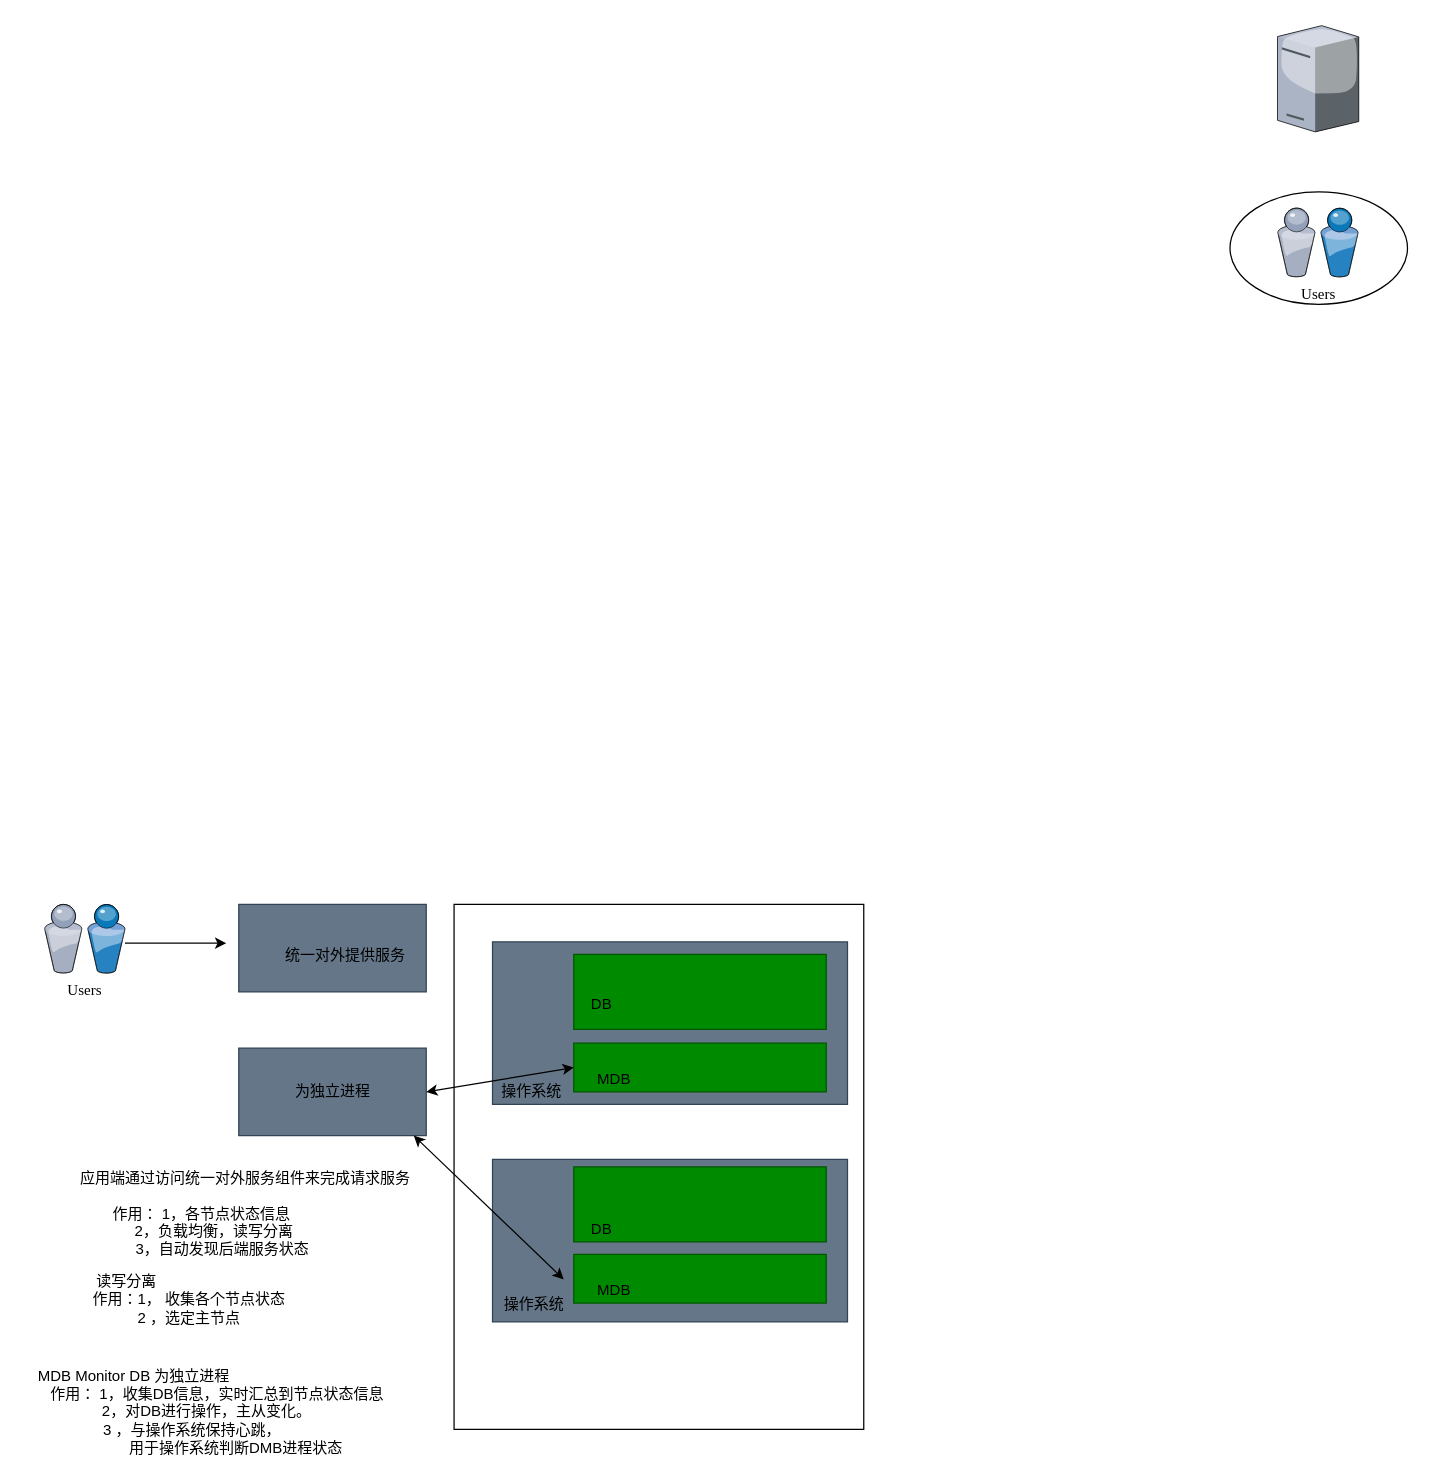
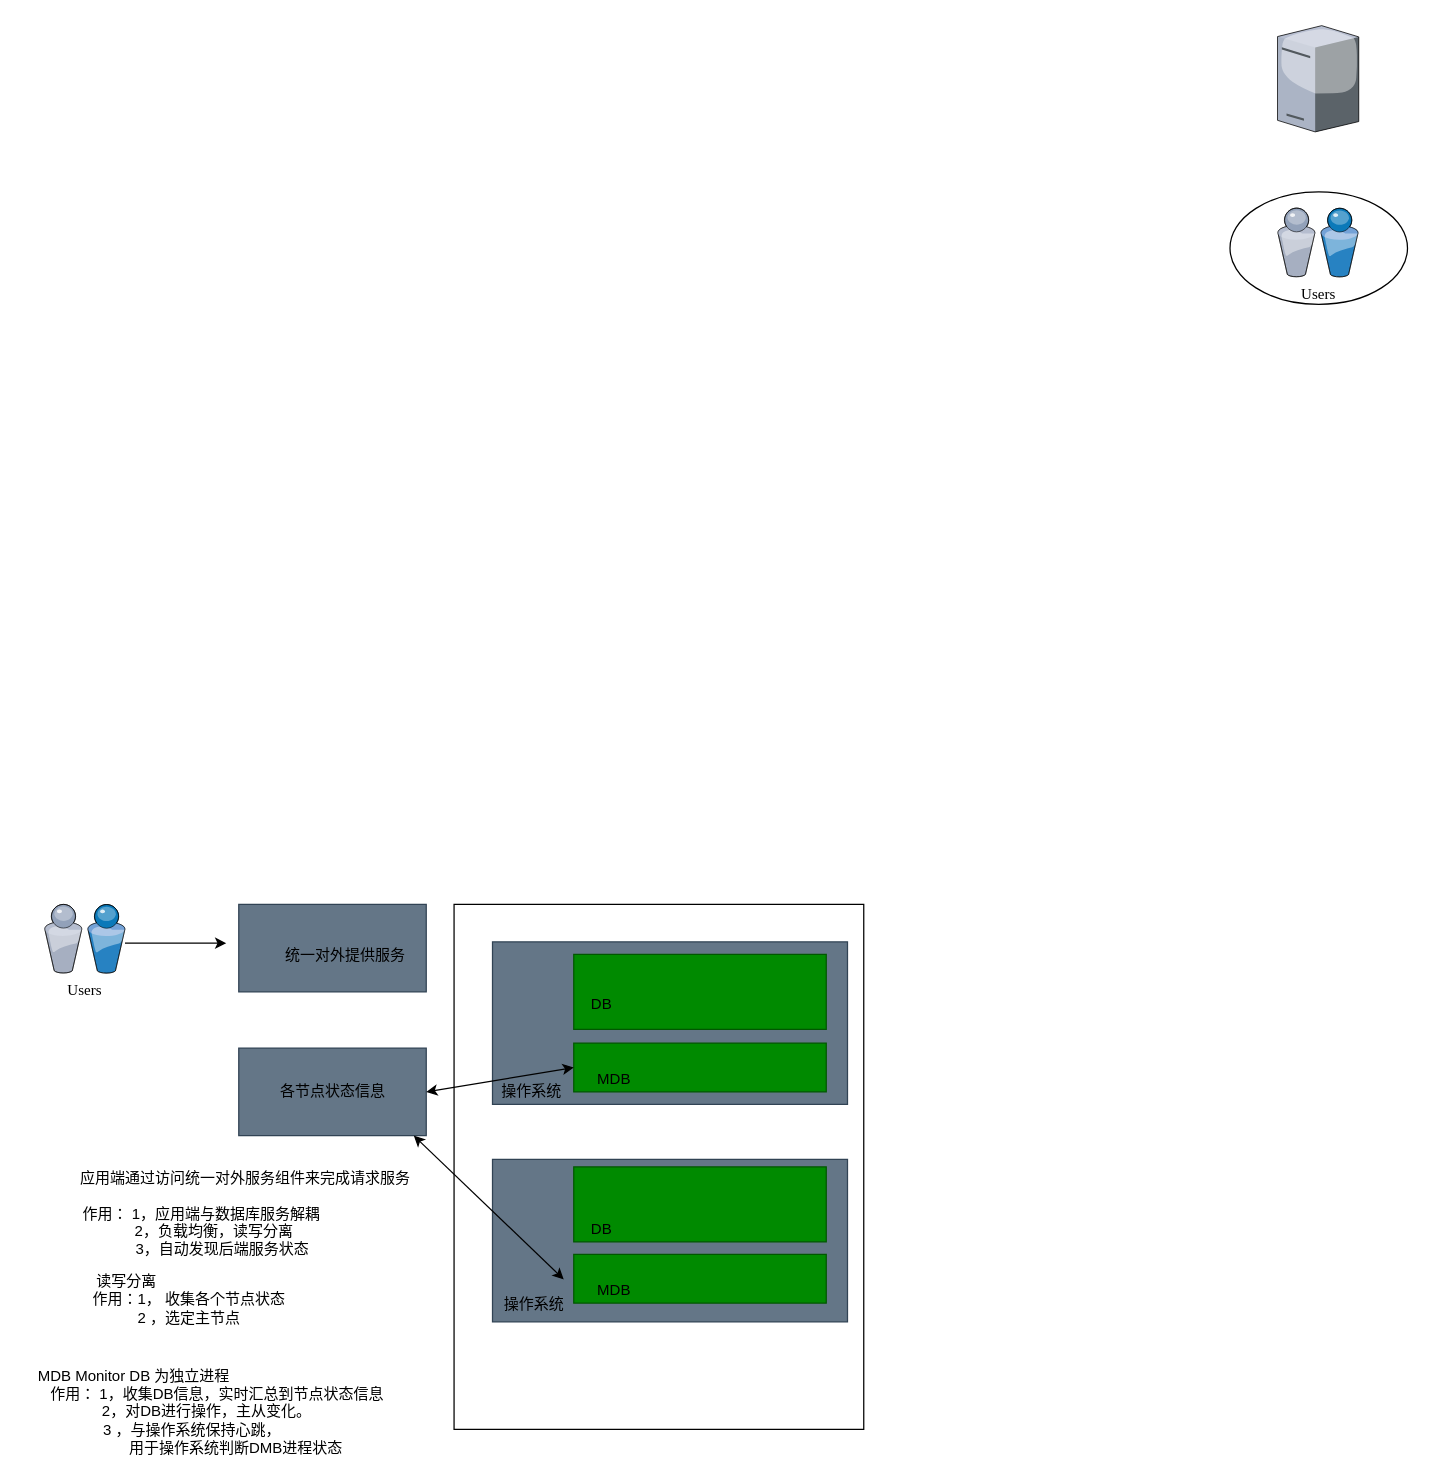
- <mxCell id="23" value="为独立进程" style="text;html=1;strokeColor=none;fillColor=none;align=center;verticalAlign=middle;whiteSpace=wrap;rounded=0;" vertex="1" parent="1"><mxGeometry x="210.5" y="863" width="110" height="20" as="geometry" /></mxCell>
+ <mxCell id="23" value="各节点状态信息" style="text;html=1;strokeColor=none;fillColor=none;align=center;verticalAlign=middle;whiteSpace=wrap;rounded=0;" vertex="1" parent="1"><mxGeometry x="210.5" y="863" width="110" height="20" as="geometry" /></mxCell>
- <mxCell id="24" value="&amp;nbsp; &amp;nbsp; &amp;nbsp; &amp;nbsp; &amp;nbsp; &amp;nbsp; &amp;nbsp; &amp;nbsp; &amp;nbsp; &amp;nbsp; &amp;nbsp; &amp;nbsp; &amp;nbsp; &amp;nbsp; &amp;nbsp; &amp;nbsp; &amp;nbsp; &amp;nbsp; &amp;nbsp; &amp;nbsp; &amp;nbsp; &amp;nbsp; &amp;nbsp; &amp;nbsp; &amp;nbsp; &amp;nbsp; &amp;nbsp; &amp;nbsp; &amp;nbsp; &amp;nbsp; &amp;nbsp;&amp;nbsp;&lt;br&gt;应用端通过访问统一对外服务组件来完成请求服务&lt;br&gt;&lt;br&gt;作用： 1，各节点状态信息&amp;nbsp; &amp;nbsp; &amp;nbsp; &amp;nbsp; &amp;nbsp; &amp;nbsp; &amp;nbsp; &amp;nbsp; &amp;nbsp; &amp;nbsp; &amp;nbsp;&lt;br&gt;2，负载均衡，读写分离&amp;nbsp; &amp;nbsp; &amp;nbsp; &amp;nbsp; &amp;nbsp; &amp;nbsp; &amp;nbsp; &amp;nbsp;&lt;br&gt;3，自动发现后端服务状态&amp;nbsp; &amp;nbsp; &amp;nbsp; &amp;nbsp; &amp;nbsp; &amp;nbsp;" style="text;html=1;strokeColor=none;fillColor=none;align=center;verticalAlign=middle;whiteSpace=wrap;rounded=0;" vertex="1" parent="1"><mxGeometry x="55.5" y="913" width="280" height="100" as="geometry" /></mxCell>
+ <mxCell id="24" value="&amp;nbsp; &amp;nbsp; &amp;nbsp; &amp;nbsp; &amp;nbsp; &amp;nbsp; &amp;nbsp; &amp;nbsp; &amp;nbsp; &amp;nbsp; &amp;nbsp; &amp;nbsp; &amp;nbsp; &amp;nbsp; &amp;nbsp; &amp;nbsp; &amp;nbsp; &amp;nbsp; &amp;nbsp; &amp;nbsp; &amp;nbsp; &amp;nbsp; &amp;nbsp; &amp;nbsp; &amp;nbsp; &amp;nbsp; &amp;nbsp; &amp;nbsp; &amp;nbsp; &amp;nbsp; &amp;nbsp;&amp;nbsp;&lt;br&gt;应用端通过访问统一对外服务组件来完成请求服务&lt;br&gt;&lt;br&gt;作用： 1，应用端与数据库服务解耦&amp;nbsp; &amp;nbsp; &amp;nbsp; &amp;nbsp; &amp;nbsp; &amp;nbsp; &amp;nbsp; &amp;nbsp; &amp;nbsp; &amp;nbsp; &amp;nbsp;&lt;br&gt;2，负载均衡，读写分离&amp;nbsp; &amp;nbsp; &amp;nbsp; &amp;nbsp; &amp;nbsp; &amp;nbsp; &amp;nbsp; &amp;nbsp;&lt;br&gt;3，自动发现后端服务状态&amp;nbsp; &amp;nbsp; &amp;nbsp; &amp;nbsp; &amp;nbsp; &amp;nbsp;" style="text;html=1;strokeColor=none;fillColor=none;align=center;verticalAlign=middle;whiteSpace=wrap;rounded=0;" vertex="1" parent="1"><mxGeometry x="55.5" y="913" width="280" height="100" as="geometry" /></mxCell>
